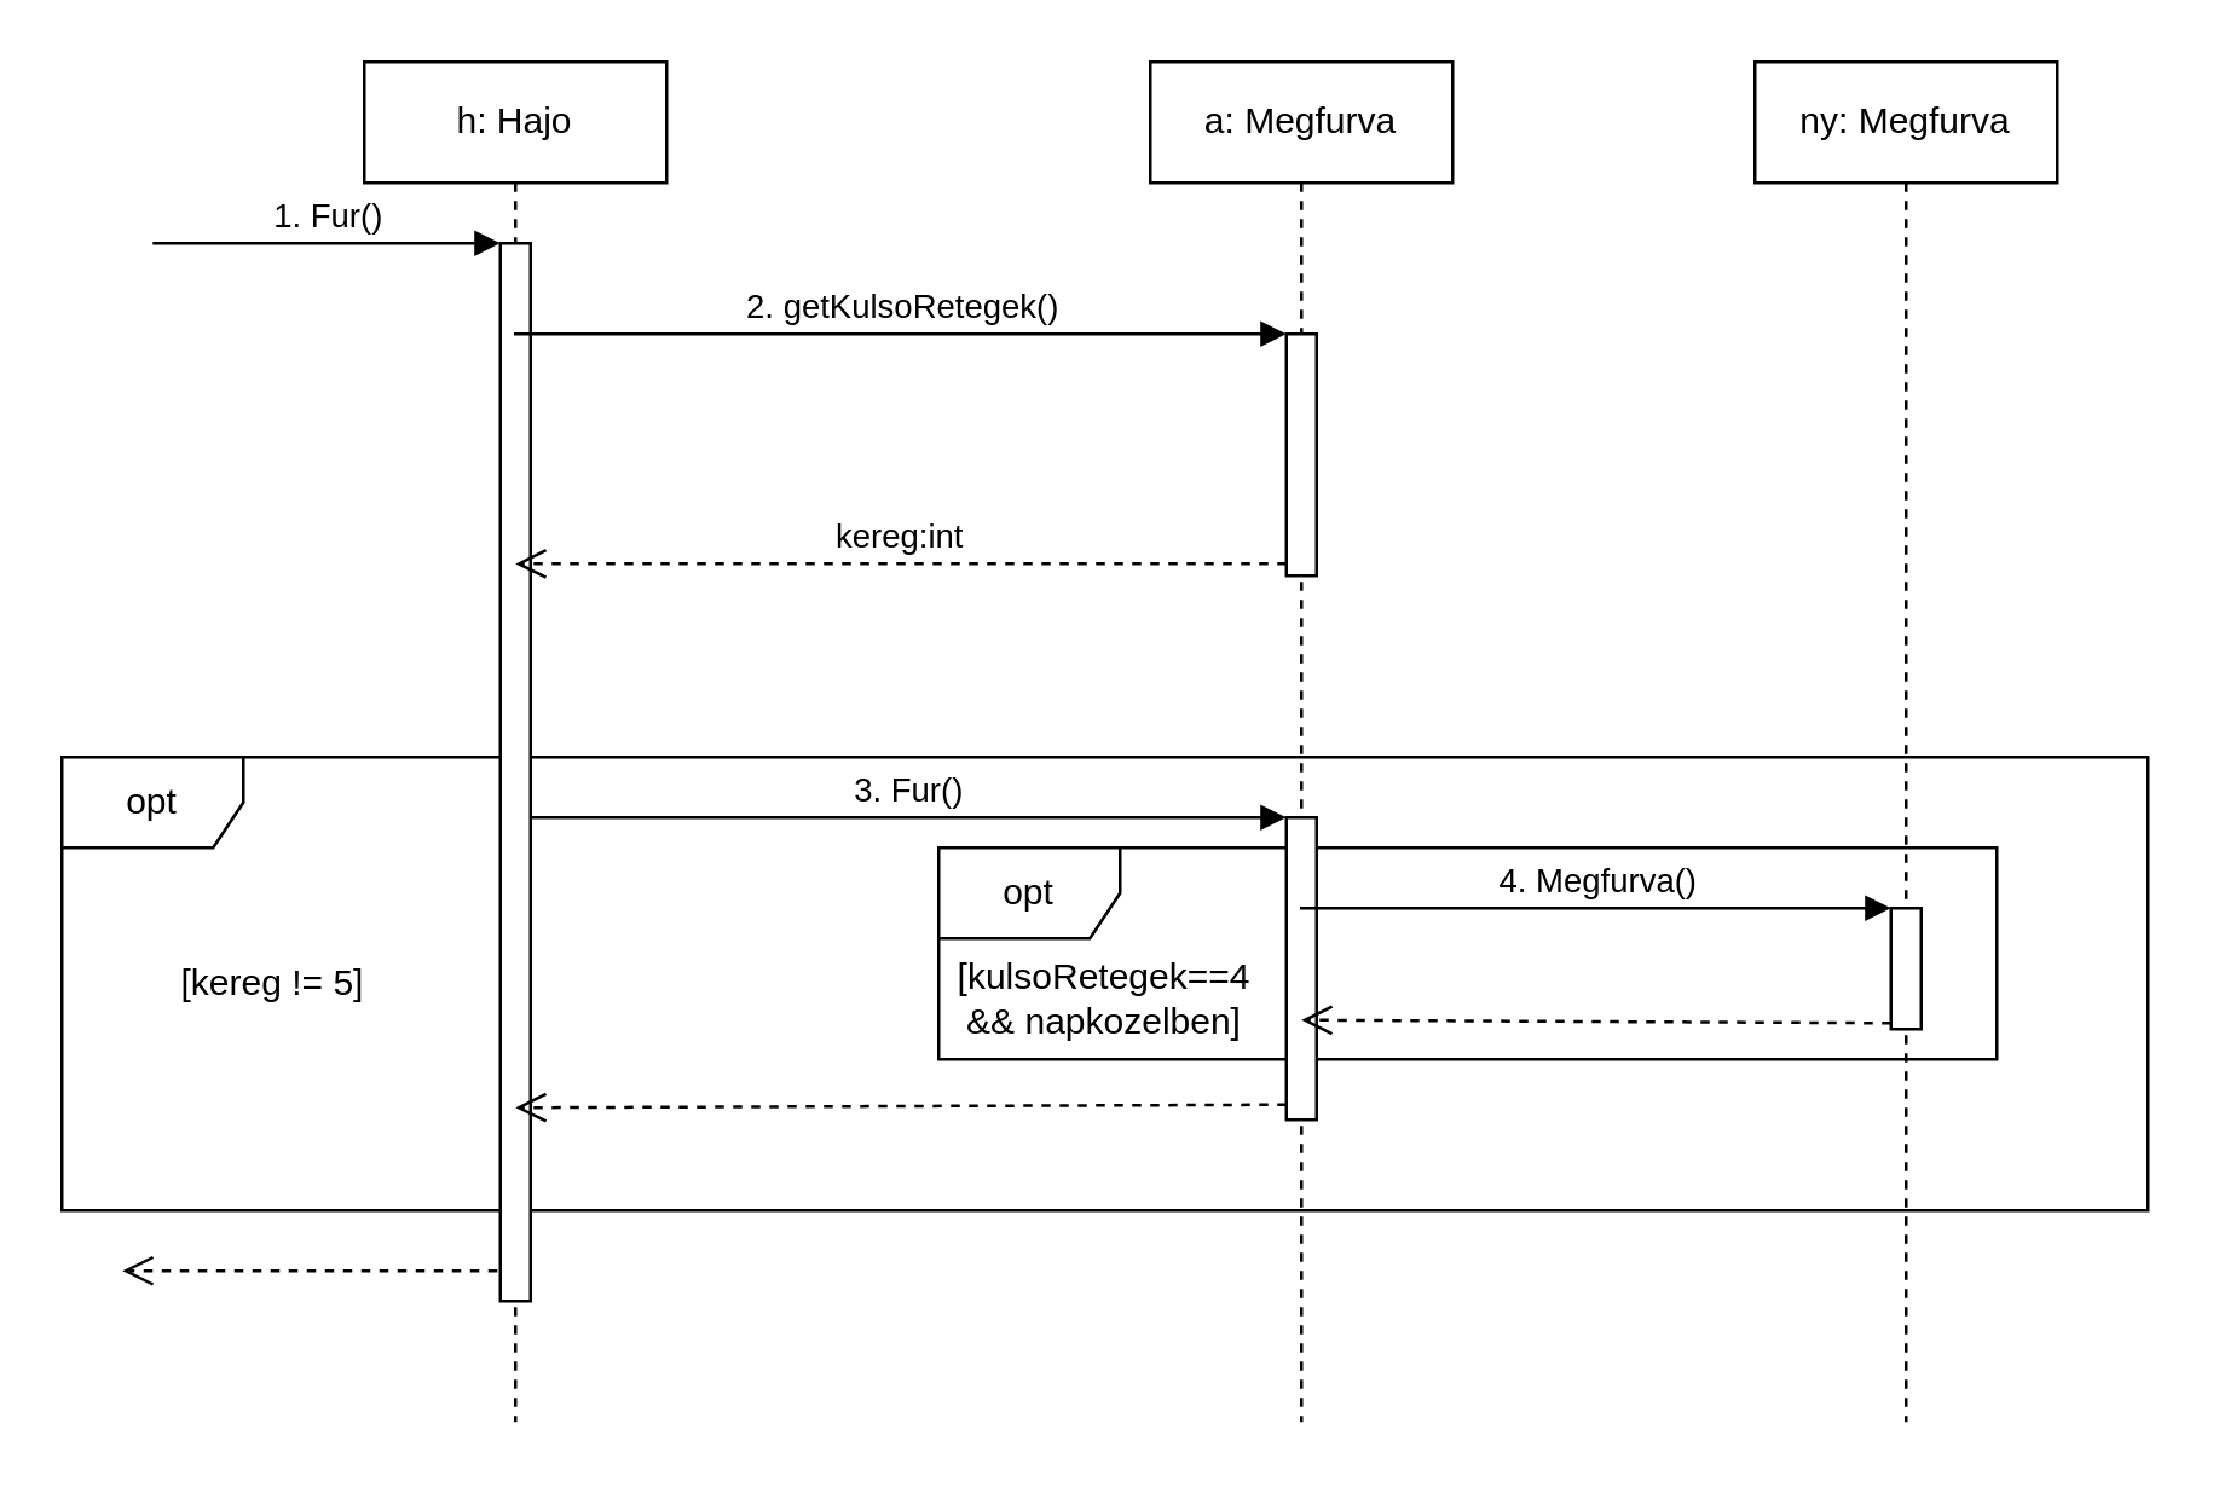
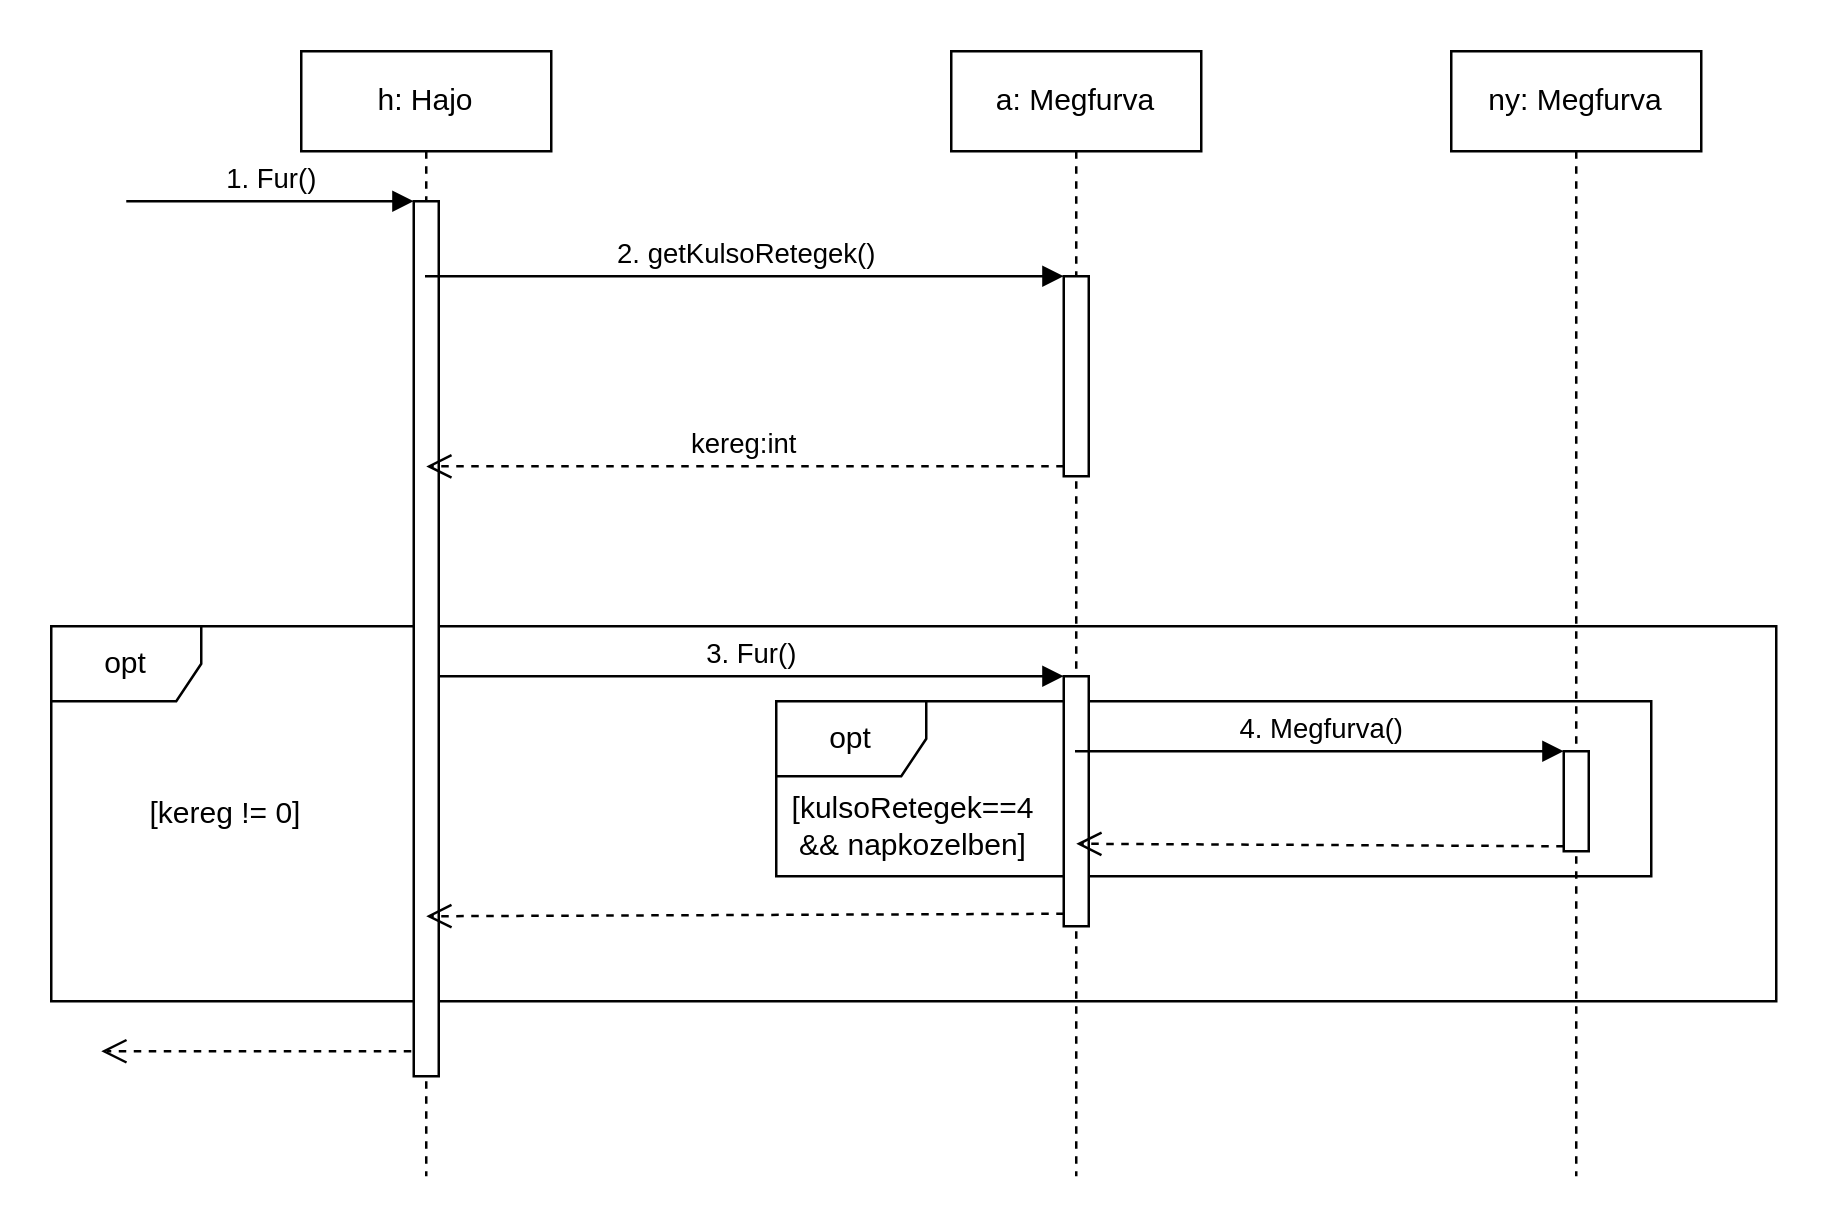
- <mxCell id="12" value="[kereg != 5]" style="text;html=1;strokeColor=none;fillColor=none;align=center;verticalAlign=middle;whiteSpace=wrap;rounded=0;" parent="1" vertex="1"><mxGeometry x="40" y="315" width="100" height="20" as="geometry" /></mxCell>
+ <mxCell id="12" value="[kereg != 0]" style="text;html=1;strokeColor=none;fillColor=none;align=center;verticalAlign=middle;whiteSpace=wrap;rounded=0;" parent="1" vertex="1"><mxGeometry x="40" y="315" width="100" height="20" as="geometry" /></mxCell>
